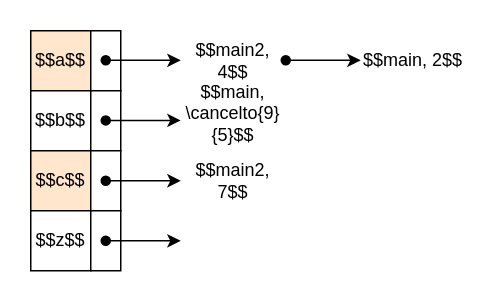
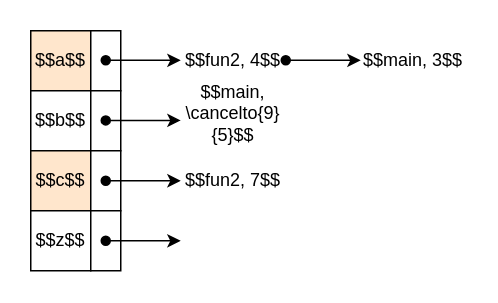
- <mxCell id="15" value="$$main2, 4$$" style="text;html=1;strokeColor=none;fillColor=none;align=center;verticalAlign=middle;whiteSpace=wrap;rounded=0;" parent="1" vertex="1"><mxGeometry x="120" y="20" width="70" height="40" as="geometry" /></mxCell>
+ <mxCell id="15" value="$$fun2, 4$$" style="text;html=1;strokeColor=none;fillColor=none;align=center;verticalAlign=middle;whiteSpace=wrap;rounded=0;" parent="1" vertex="1"><mxGeometry x="120" y="20" width="70" height="40" as="geometry" /></mxCell>
- <mxCell id="13" value="$$main, 2$$" style="text;html=1;strokeColor=none;fillColor=none;align=center;verticalAlign=middle;whiteSpace=wrap;rounded=0;" parent="1" vertex="1"><mxGeometry x="240" y="20" width="70" height="40" as="geometry" /></mxCell>
+ <mxCell id="13" value="$$main, 3$$" style="text;html=1;strokeColor=none;fillColor=none;align=center;verticalAlign=middle;whiteSpace=wrap;rounded=0;" parent="1" vertex="1"><mxGeometry x="240" y="20" width="70" height="40" as="geometry" /></mxCell>
- <mxCell id="16" value="$$main2, 7$$" style="text;html=1;strokeColor=none;fillColor=none;align=center;verticalAlign=middle;whiteSpace=wrap;rounded=0;" parent="1" vertex="1"><mxGeometry x="120" y="100" width="70" height="40" as="geometry" /></mxCell>
+ <mxCell id="16" value="$$fun2, 7$$" style="text;html=1;strokeColor=none;fillColor=none;align=center;verticalAlign=middle;whiteSpace=wrap;rounded=0;" parent="1" vertex="1"><mxGeometry x="120" y="100" width="70" height="40" as="geometry" /></mxCell>
